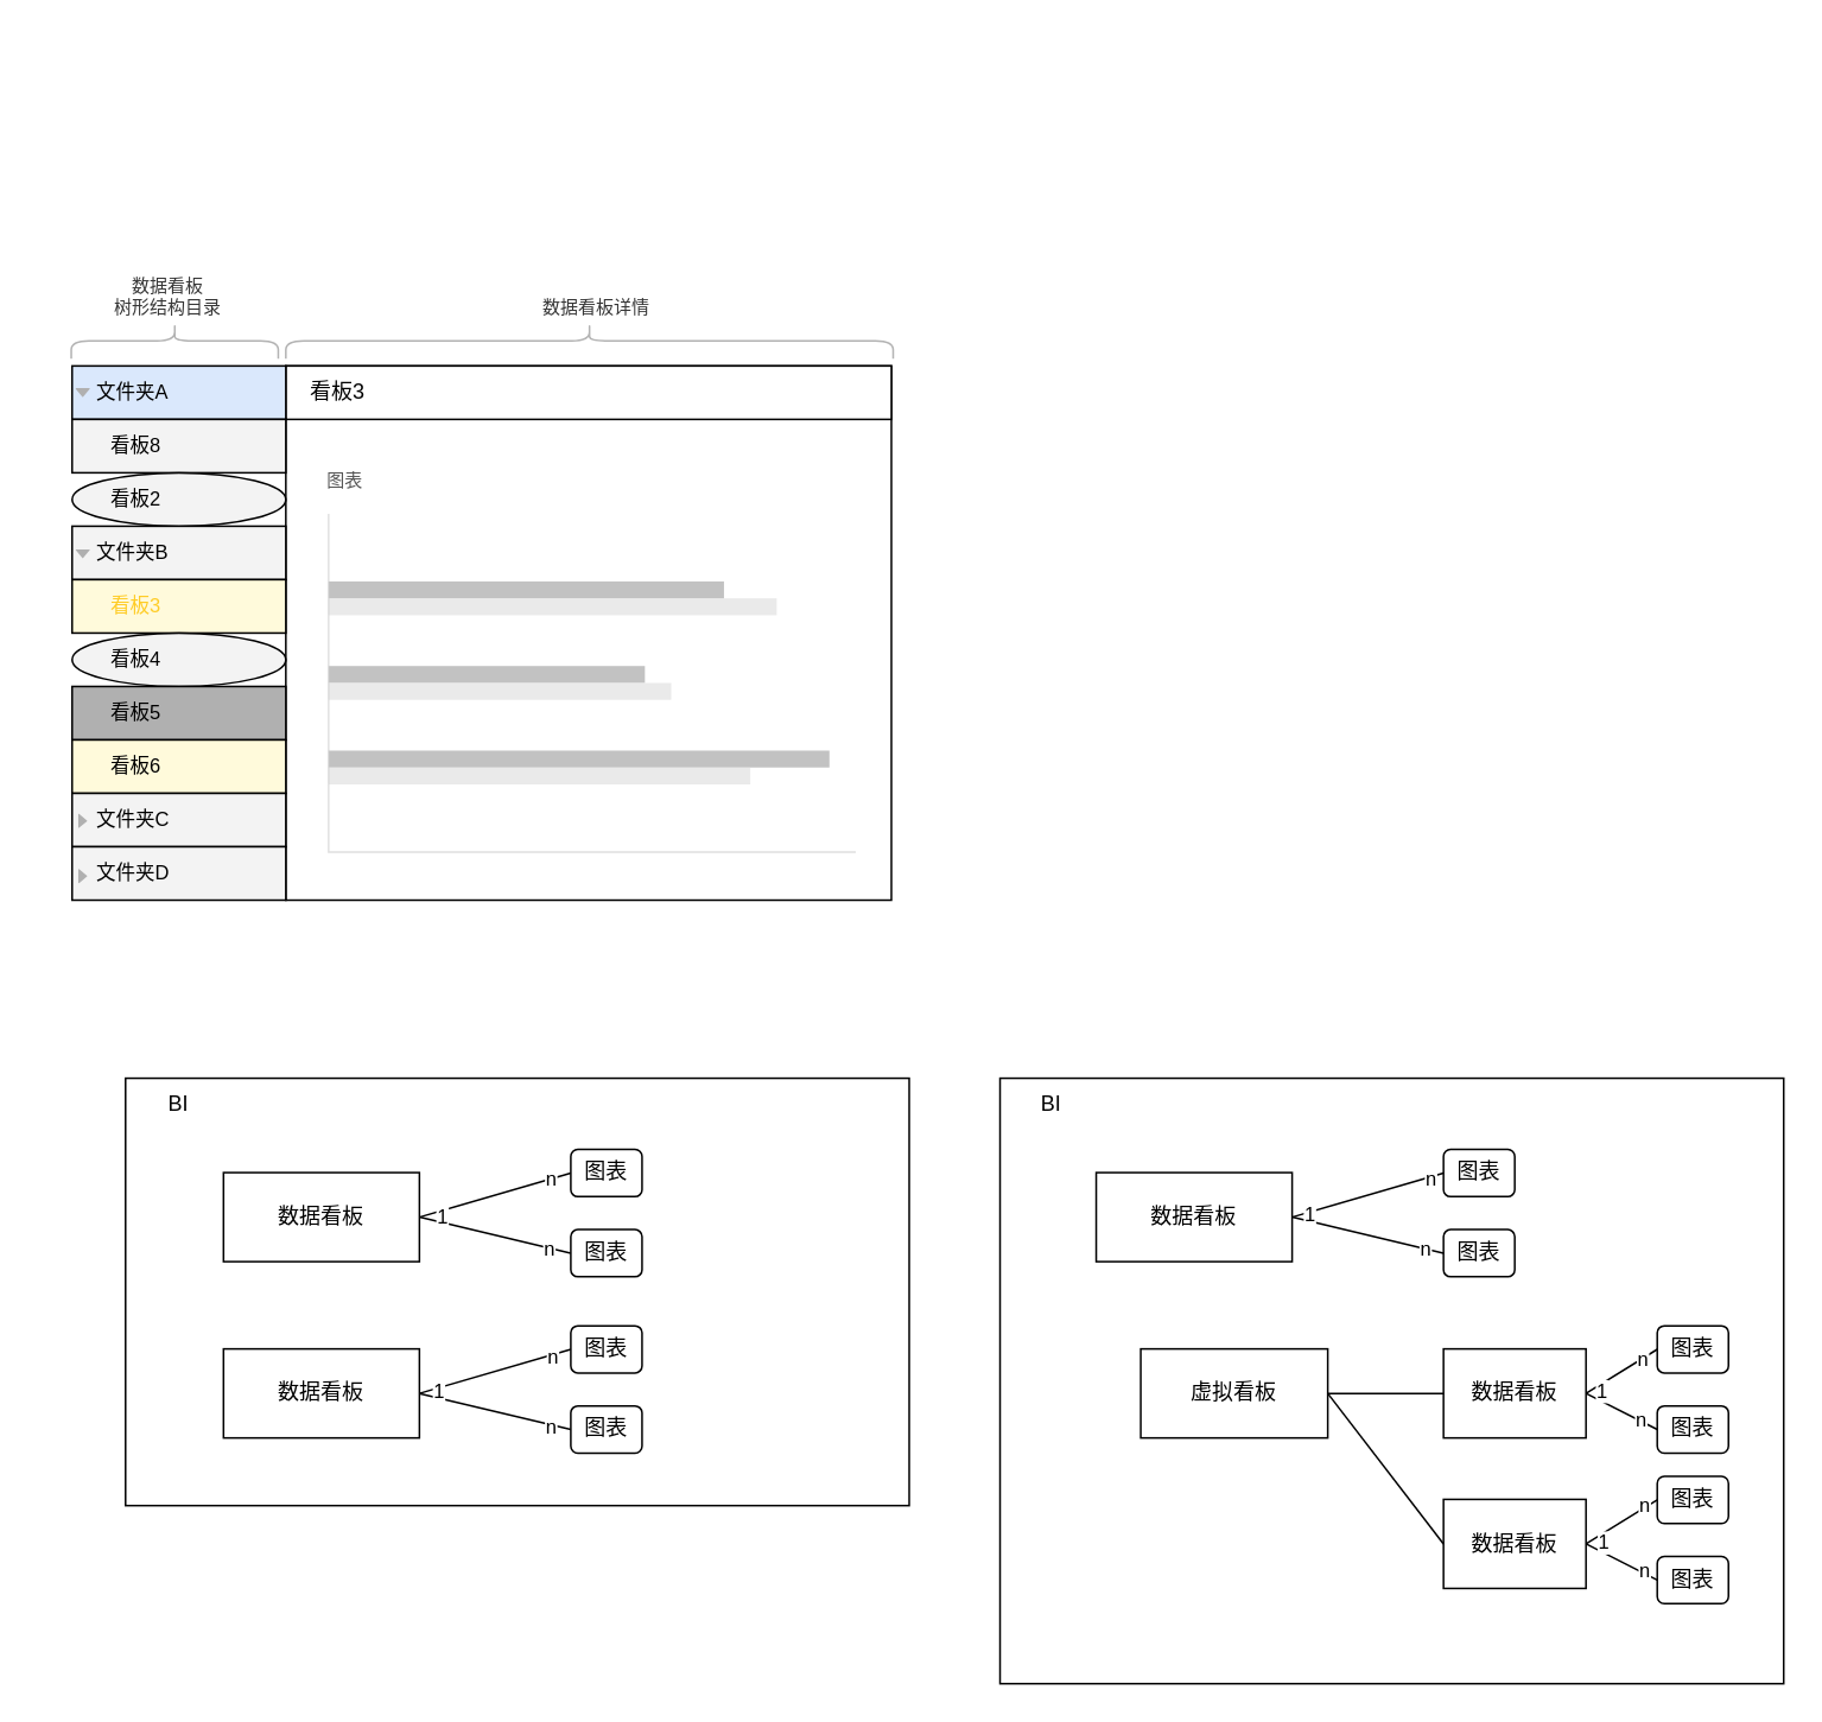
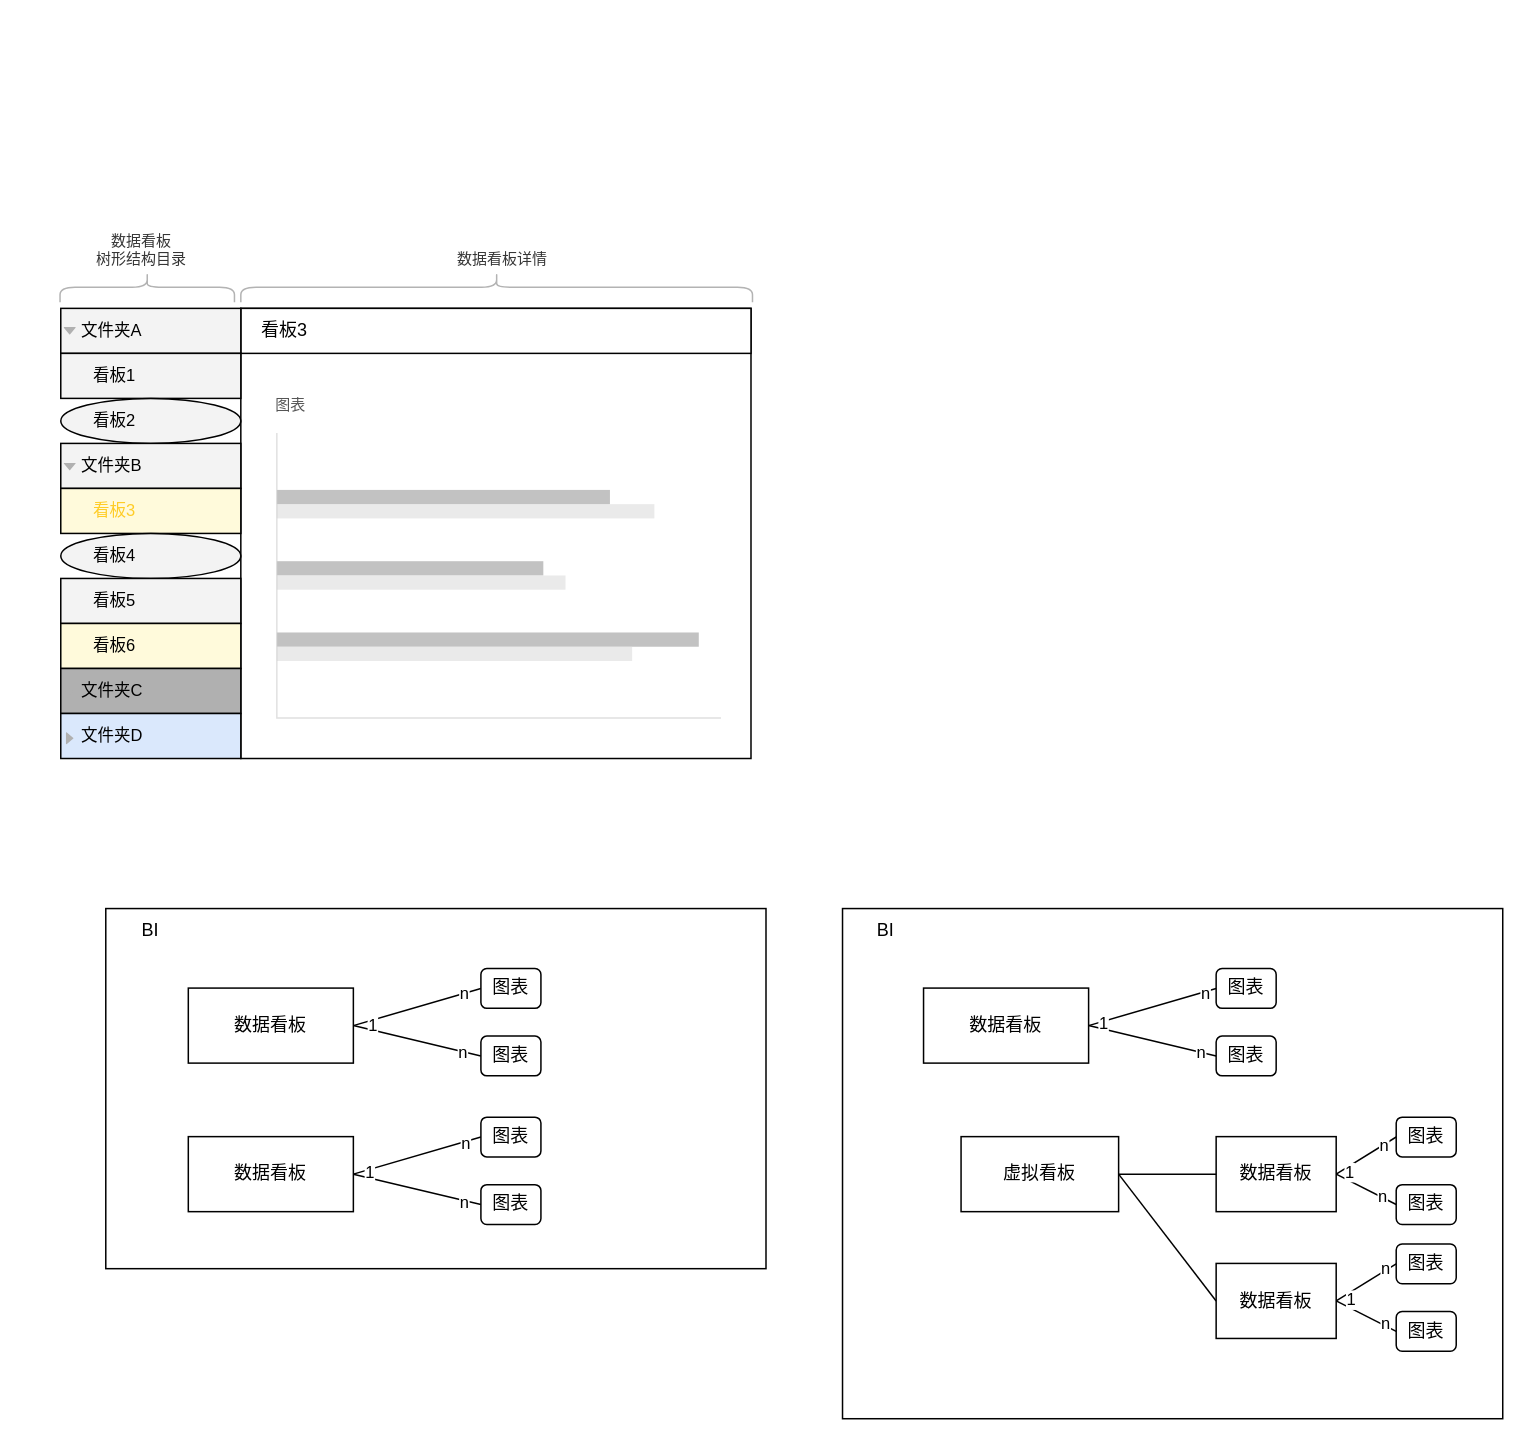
- <mxCell id="7" value="文件夹A" style="rounded=0;whiteSpace=wrap;html=1;align=left;spacingLeft=12;fillColor=#dae8fc;fontSize=11;" parent="3" vertex="1"><mxGeometry x="20" y="65" width="120" height="30" as="geometry" /></mxCell>
+ <mxCell id="7" value="文件夹A" style="rounded=0;whiteSpace=wrap;html=1;align=left;spacingLeft=12;fillColor=#f3f3f3;fontSize=11;" parent="3" vertex="1"><mxGeometry x="20" y="65" width="120" height="30" as="geometry" /></mxCell>
- <mxCell id="8" value="看板8" style="rounded=0;whiteSpace=wrap;html=1;align=left;spacingLeft=20;fillColor=#f3f3f3;fontSize=11;" parent="3" vertex="1"><mxGeometry x="20" y="95" width="120" height="30" as="geometry" /></mxCell>
+ <mxCell id="8" value="看板1" style="rounded=0;whiteSpace=wrap;html=1;align=left;spacingLeft=20;fillColor=#f3f3f3;fontSize=11;" parent="3" vertex="1"><mxGeometry x="20" y="95" width="120" height="30" as="geometry" /></mxCell>
- <mxCell id="13" value="看板5" style="rounded=0;whiteSpace=wrap;html=1;align=left;spacingLeft=20;fillColor=#b0b0b0;fontSize=11;" parent="3" vertex="1"><mxGeometry x="20" y="245" width="120" height="30" as="geometry" /></mxCell>
+ <mxCell id="13" value="看板5" style="rounded=0;whiteSpace=wrap;html=1;align=left;spacingLeft=20;fillColor=#f3f3f3;fontSize=11;" parent="3" vertex="1"><mxGeometry x="20" y="245" width="120" height="30" as="geometry" /></mxCell>
- <mxCell id="17" value="文件夹C" style="rounded=0;whiteSpace=wrap;html=1;align=left;spacingLeft=12;fillColor=#f3f3f3;fontSize=11;" parent="3" vertex="1"><mxGeometry x="20" y="305" width="120" height="30" as="geometry" /></mxCell>
+ <mxCell id="17" value="文件夹C" style="rounded=0;whiteSpace=wrap;html=1;align=left;spacingLeft=12;fillColor=#b0b0b0;fontSize=11;" parent="3" vertex="1"><mxGeometry x="20" y="305" width="120" height="30" as="geometry" /></mxCell>
- <mxCell id="18" value="文件夹D" style="rounded=0;whiteSpace=wrap;html=1;align=left;spacingLeft=12;fillColor=#f3f3f3;fontSize=11;" parent="3" vertex="1"><mxGeometry x="20" y="335" width="120" height="30" as="geometry" /></mxCell>
+ <mxCell id="18" value="文件夹D" style="rounded=0;whiteSpace=wrap;html=1;align=left;spacingLeft=12;fillColor=#dae8fc;fontSize=11;" parent="3" vertex="1"><mxGeometry x="20" y="335" width="120" height="30" as="geometry" /></mxCell>
